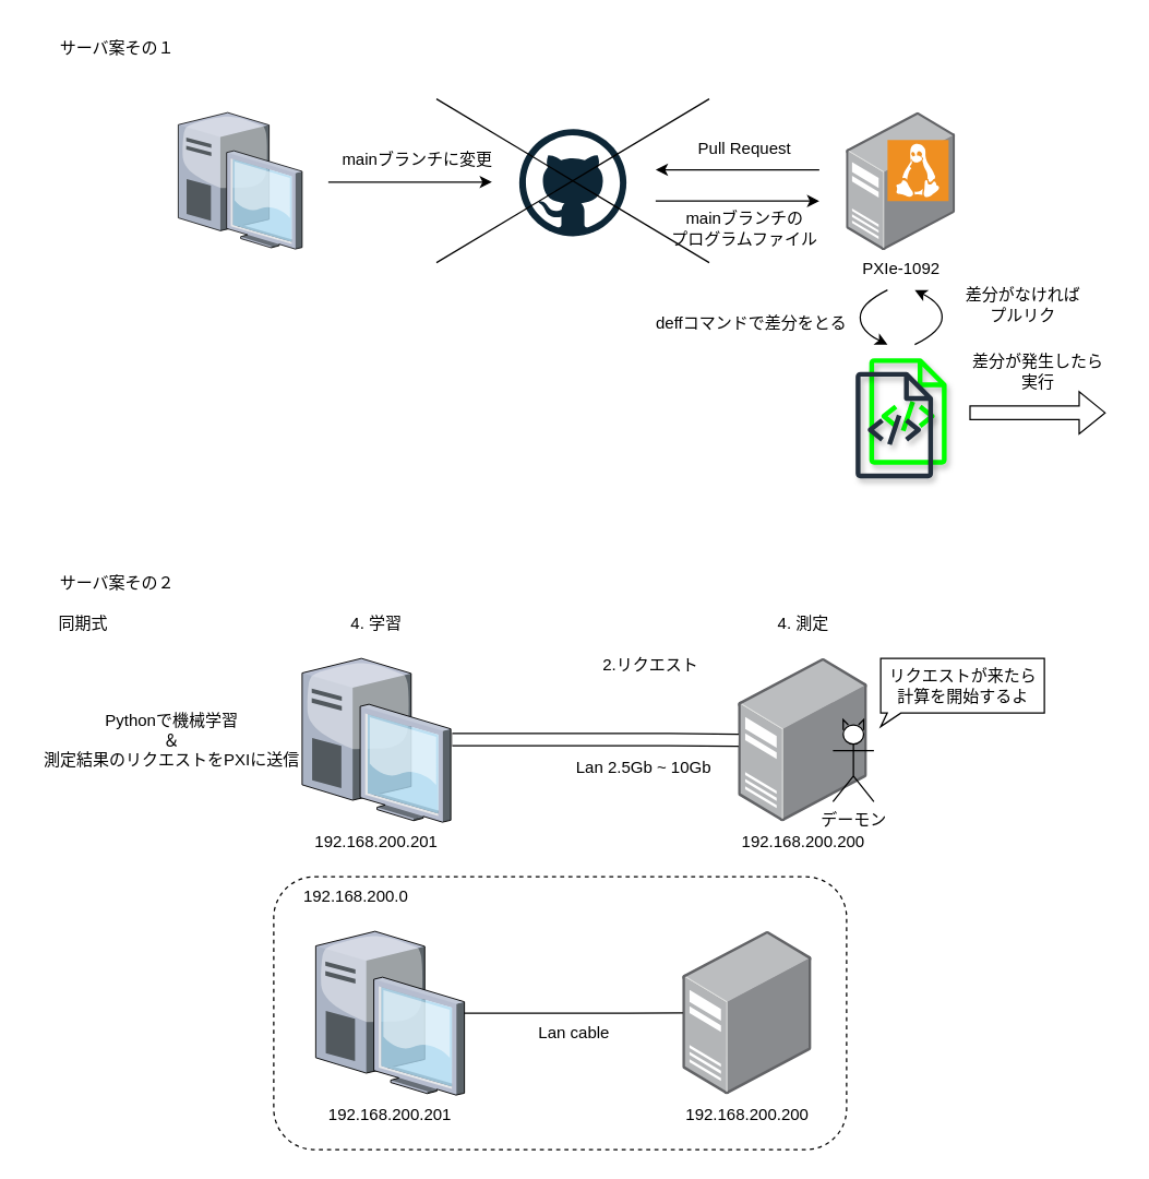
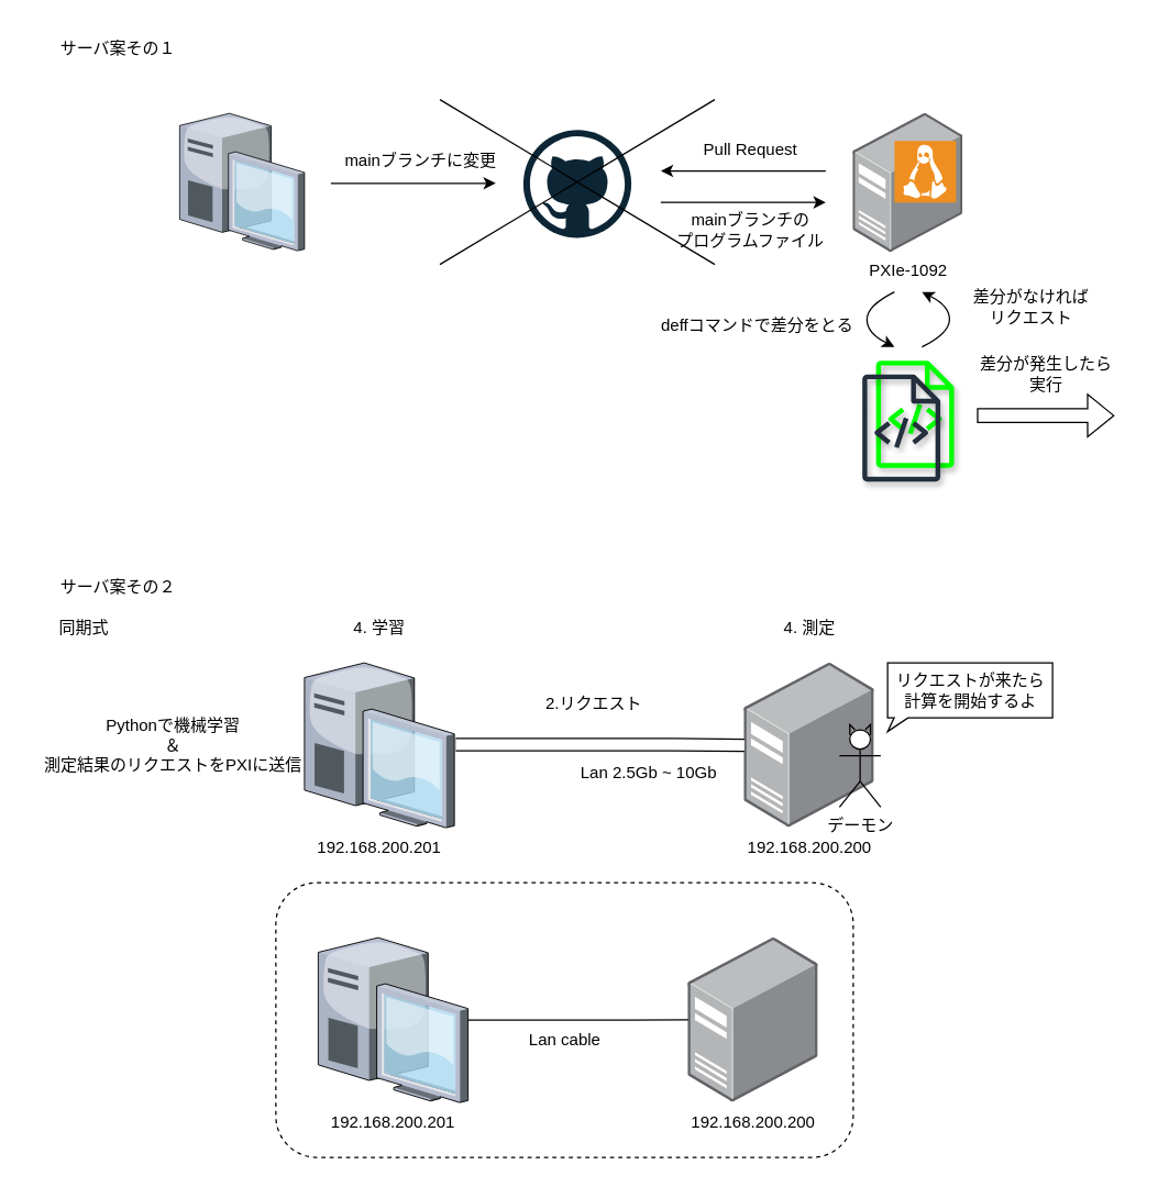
- <mxCell id="29" value="差分がなければ&lt;br&gt;プルリク" style="text;html=1;align=center;verticalAlign=middle;resizable=0;points=[];autosize=1;strokeColor=none;fillColor=none;" vertex="1" parent="1"><mxGeometry x="693.5" y="203.41" width="110" height="40" as="geometry" /></mxCell>
+ <mxCell id="29" value="差分がなければ&lt;br&gt;リクエスト" style="text;html=1;align=center;verticalAlign=middle;resizable=0;points=[];autosize=1;strokeColor=none;fillColor=none;" vertex="1" parent="1"><mxGeometry x="693.5" y="203.41" width="110" height="40" as="geometry" /></mxCell>
- <mxCell id="48" value="2.リクエスト" style="text;html=1;align=center;verticalAlign=middle;resizable=0;points=[];autosize=1;strokeColor=none;fillColor=none;" vertex="1" parent="1"><mxGeometry x="430.82" y="472" width="90" height="30" as="geometry" /></mxCell>
+ <mxCell id="48" value="2.リクエスト" style="text;html=1;align=center;verticalAlign=middle;resizable=0;points=[];autosize=1;strokeColor=none;fillColor=none;" vertex="1" parent="1"><mxGeometry x="385.82" y="497" width="90" height="30" as="geometry" /></mxCell>
- <mxCell id="9" value="192.168.200.0" style="text;html=1;align=center;verticalAlign=middle;resizable=0;points=[];autosize=1;strokeColor=none;fillColor=none;" vertex="1" parent="1"><mxGeometry x="210" y="642" width="100" height="30" as="geometry" /></mxCell>
- <mxCell id="8" value="Lan cable" style="text;html=1;align=center;verticalAlign=middle;resizable=0;points=[];autosize=1;strokeColor=none;fillColor=none;" parent="1" vertex="1"><mxGeometry x="380" y="742" width="80" height="30" as="geometry" /></mxCell>
+ <mxCell id="8" value="Lan cable" style="text;html=1;align=center;verticalAlign=middle;resizable=0;points=[];autosize=1;strokeColor=none;fillColor=none;" parent="1" vertex="1"><mxGeometry x="370" y="742" width="80" height="30" as="geometry" /></mxCell>
